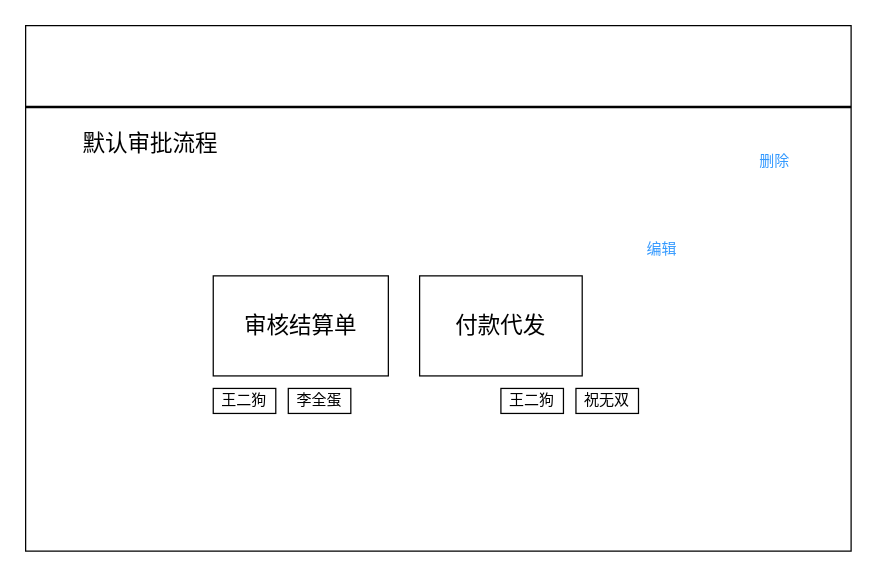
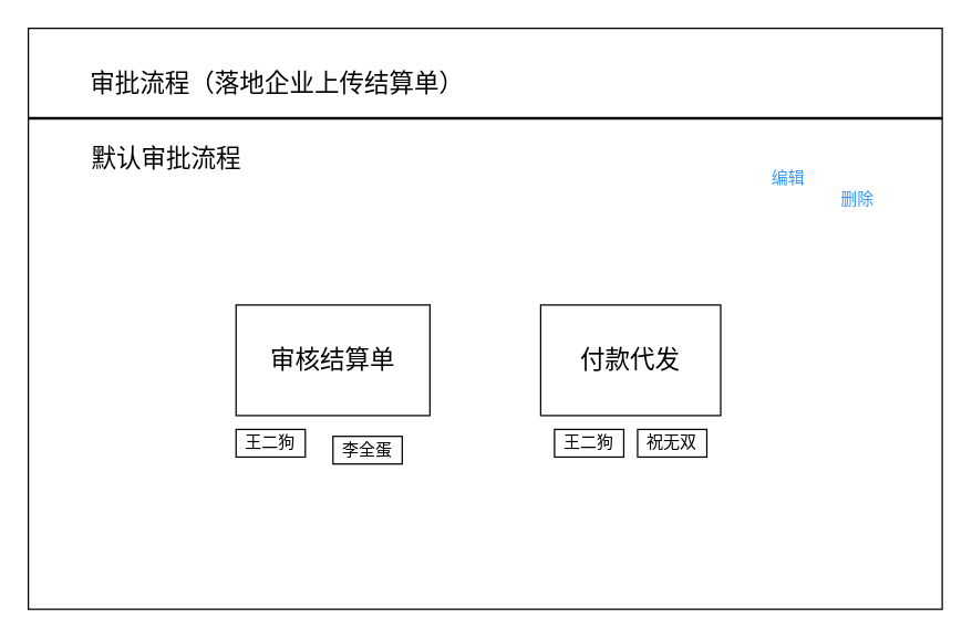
+ <mxCell id="13" value="&lt;font style=&quot;font-size: 18px&quot;&gt;审批流程（落地企业上传结算单）&lt;/font&gt;" style="text;html=1;strokeColor=none;fillColor=none;align=center;verticalAlign=middle;whiteSpace=wrap;rounded=0;" vertex="1" parent="1"><mxGeometry x="60" y="40" width="280" height="40" as="geometry" /></mxCell>
- <mxCell id="10" value="&lt;font color=&quot;#3399ff&quot;&gt;删除&lt;/font&gt;" style="text;html=1;strokeColor=none;fillColor=none;align=center;verticalAlign=middle;whiteSpace=wrap;rounded=0;" vertex="1" parent="1"><mxGeometry x="599" y="119" width="40" height="20" as="geometry" /></mxCell>
+ <mxCell id="10" value="&lt;font color=&quot;#3399ff&quot;&gt;删除&lt;/font&gt;" style="text;html=1;strokeColor=none;fillColor=none;align=center;verticalAlign=middle;whiteSpace=wrap;rounded=0;" vertex="1" parent="1"><mxGeometry x="599" y="134" width="40" height="20" as="geometry" /></mxCell>
- <mxCell id="9" value="&lt;font color=&quot;#3399ff&quot;&gt;编辑&lt;/font&gt;" style="text;html=1;strokeColor=none;fillColor=none;align=center;verticalAlign=middle;whiteSpace=wrap;rounded=0;" vertex="1" parent="1"><mxGeometry x="509" y="189" width="40" height="20" as="geometry" /></mxCell>
+ <mxCell id="9" value="&lt;font color=&quot;#3399ff&quot;&gt;编辑&lt;/font&gt;" style="text;html=1;strokeColor=none;fillColor=none;align=center;verticalAlign=middle;whiteSpace=wrap;rounded=0;" vertex="1" parent="1"><mxGeometry x="549" y="119" width="40" height="20" as="geometry" /></mxCell>
- <mxCell id="4" value="&lt;font style=&quot;vertical-align: inherit&quot;&gt;&lt;font style=&quot;vertical-align: inherit&quot;&gt;&lt;font style=&quot;vertical-align: inherit&quot;&gt;&lt;font style=&quot;vertical-align: inherit ; font-size: 18px&quot;&gt;付款代发&lt;/font&gt;&lt;/font&gt;&lt;/font&gt;&lt;/font&gt;" style="rounded=0;whiteSpace=wrap;html=1;" vertex="1" parent="1"><mxGeometry x="335" y="220" width="130" height="80" as="geometry" /></mxCell>
+ <mxCell id="4" value="&lt;font style=&quot;vertical-align: inherit&quot;&gt;&lt;font style=&quot;vertical-align: inherit&quot;&gt;&lt;font style=&quot;vertical-align: inherit&quot;&gt;&lt;font style=&quot;vertical-align: inherit ; font-size: 18px&quot;&gt;付款代发&lt;/font&gt;&lt;/font&gt;&lt;/font&gt;&lt;/font&gt;" style="rounded=0;whiteSpace=wrap;html=1;" vertex="1" parent="1"><mxGeometry x="390" y="220" width="130" height="80" as="geometry" /></mxCell>
- <mxCell id="6" value="&lt;font style=&quot;vertical-align: inherit&quot;&gt;&lt;font style=&quot;vertical-align: inherit&quot;&gt;&lt;font style=&quot;vertical-align: inherit&quot;&gt;&lt;font style=&quot;vertical-align: inherit ; background-color: rgb(255 , 255 , 255)&quot;&gt;李全蛋&lt;/font&gt;&lt;/font&gt;&lt;/font&gt;&lt;/font&gt;" style="rounded=0;whiteSpace=wrap;html=1;" vertex="1" parent="1"><mxGeometry x="230" y="310" width="50" height="20" as="geometry" /></mxCell>
+ <mxCell id="6" value="&lt;font style=&quot;vertical-align: inherit&quot;&gt;&lt;font style=&quot;vertical-align: inherit&quot;&gt;&lt;font style=&quot;vertical-align: inherit&quot;&gt;&lt;font style=&quot;vertical-align: inherit ; background-color: rgb(255 , 255 , 255)&quot;&gt;李全蛋&lt;/font&gt;&lt;/font&gt;&lt;/font&gt;&lt;/font&gt;" style="rounded=0;whiteSpace=wrap;html=1;" vertex="1" parent="1"><mxGeometry x="240" y="315" width="50" height="20" as="geometry" /></mxCell>
